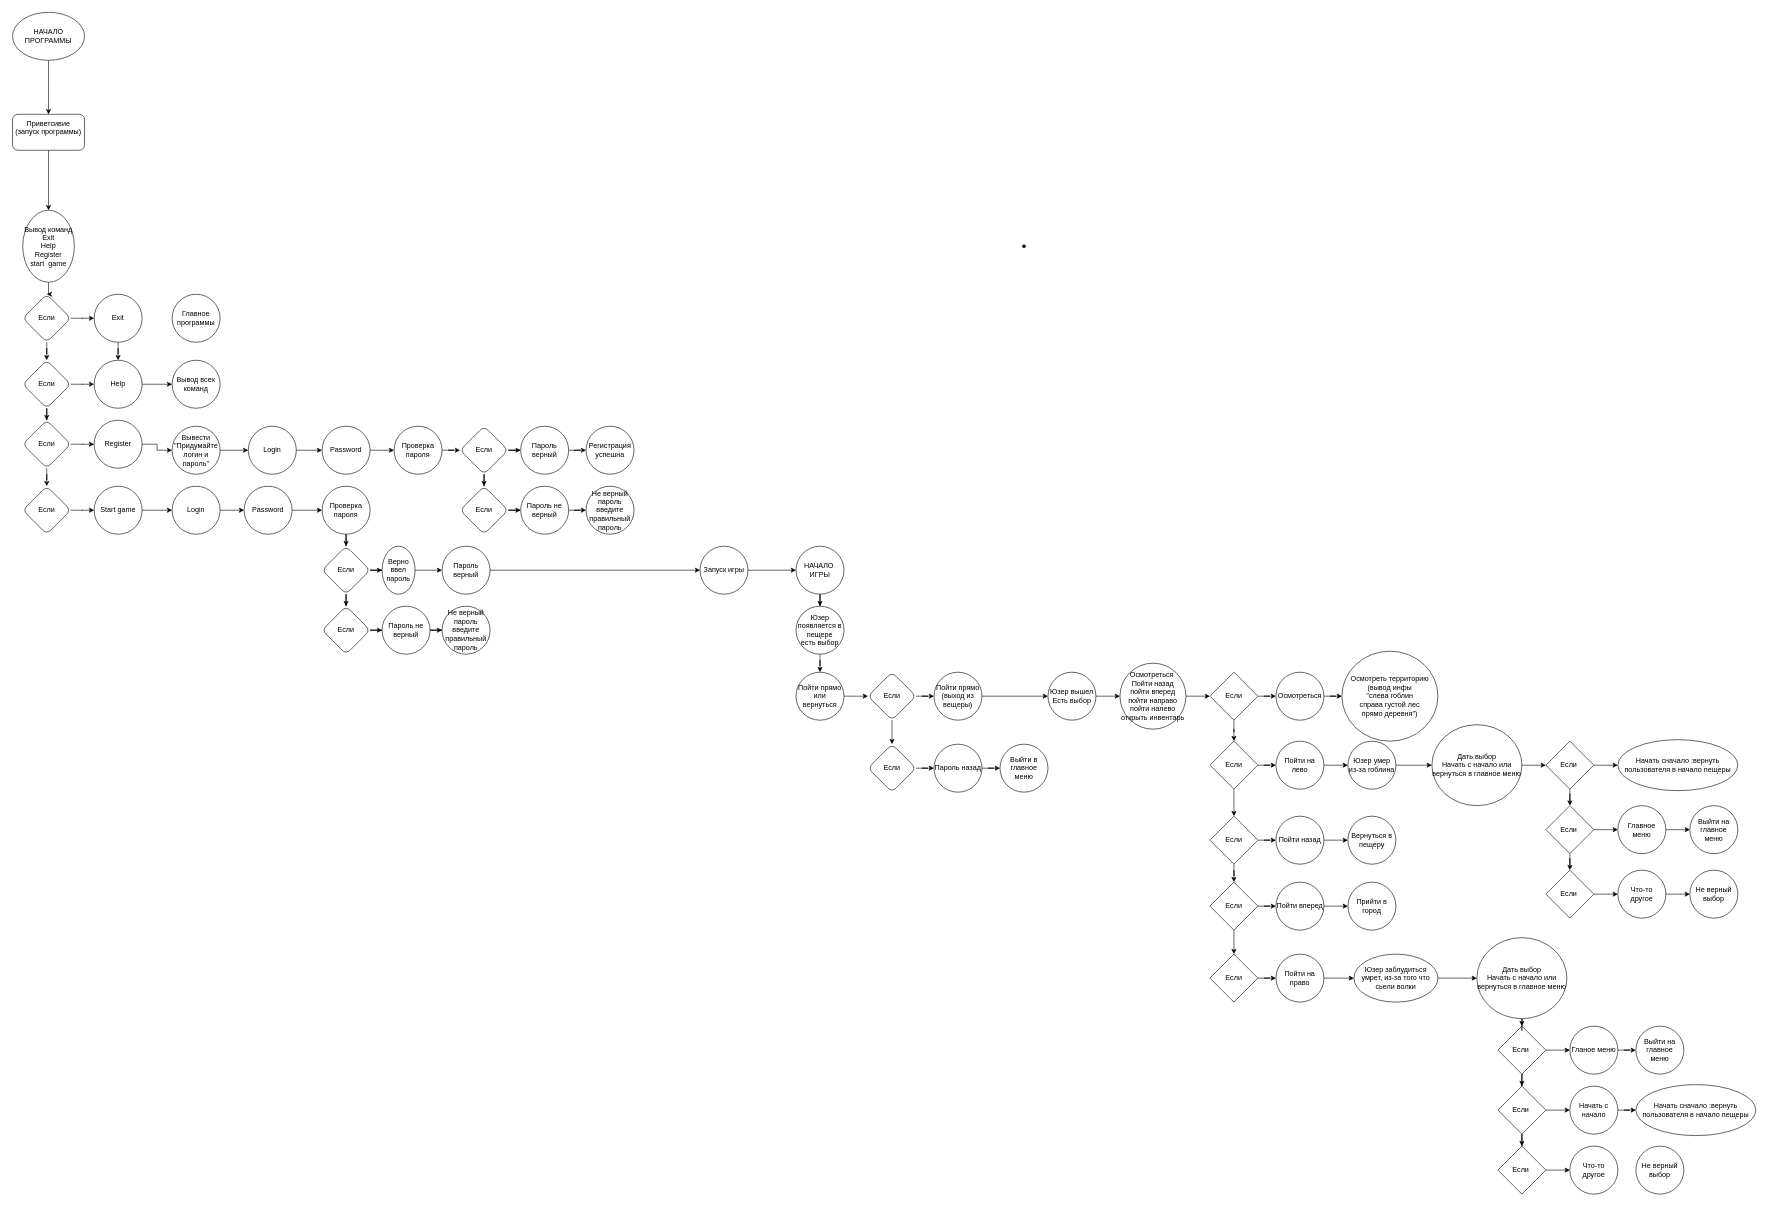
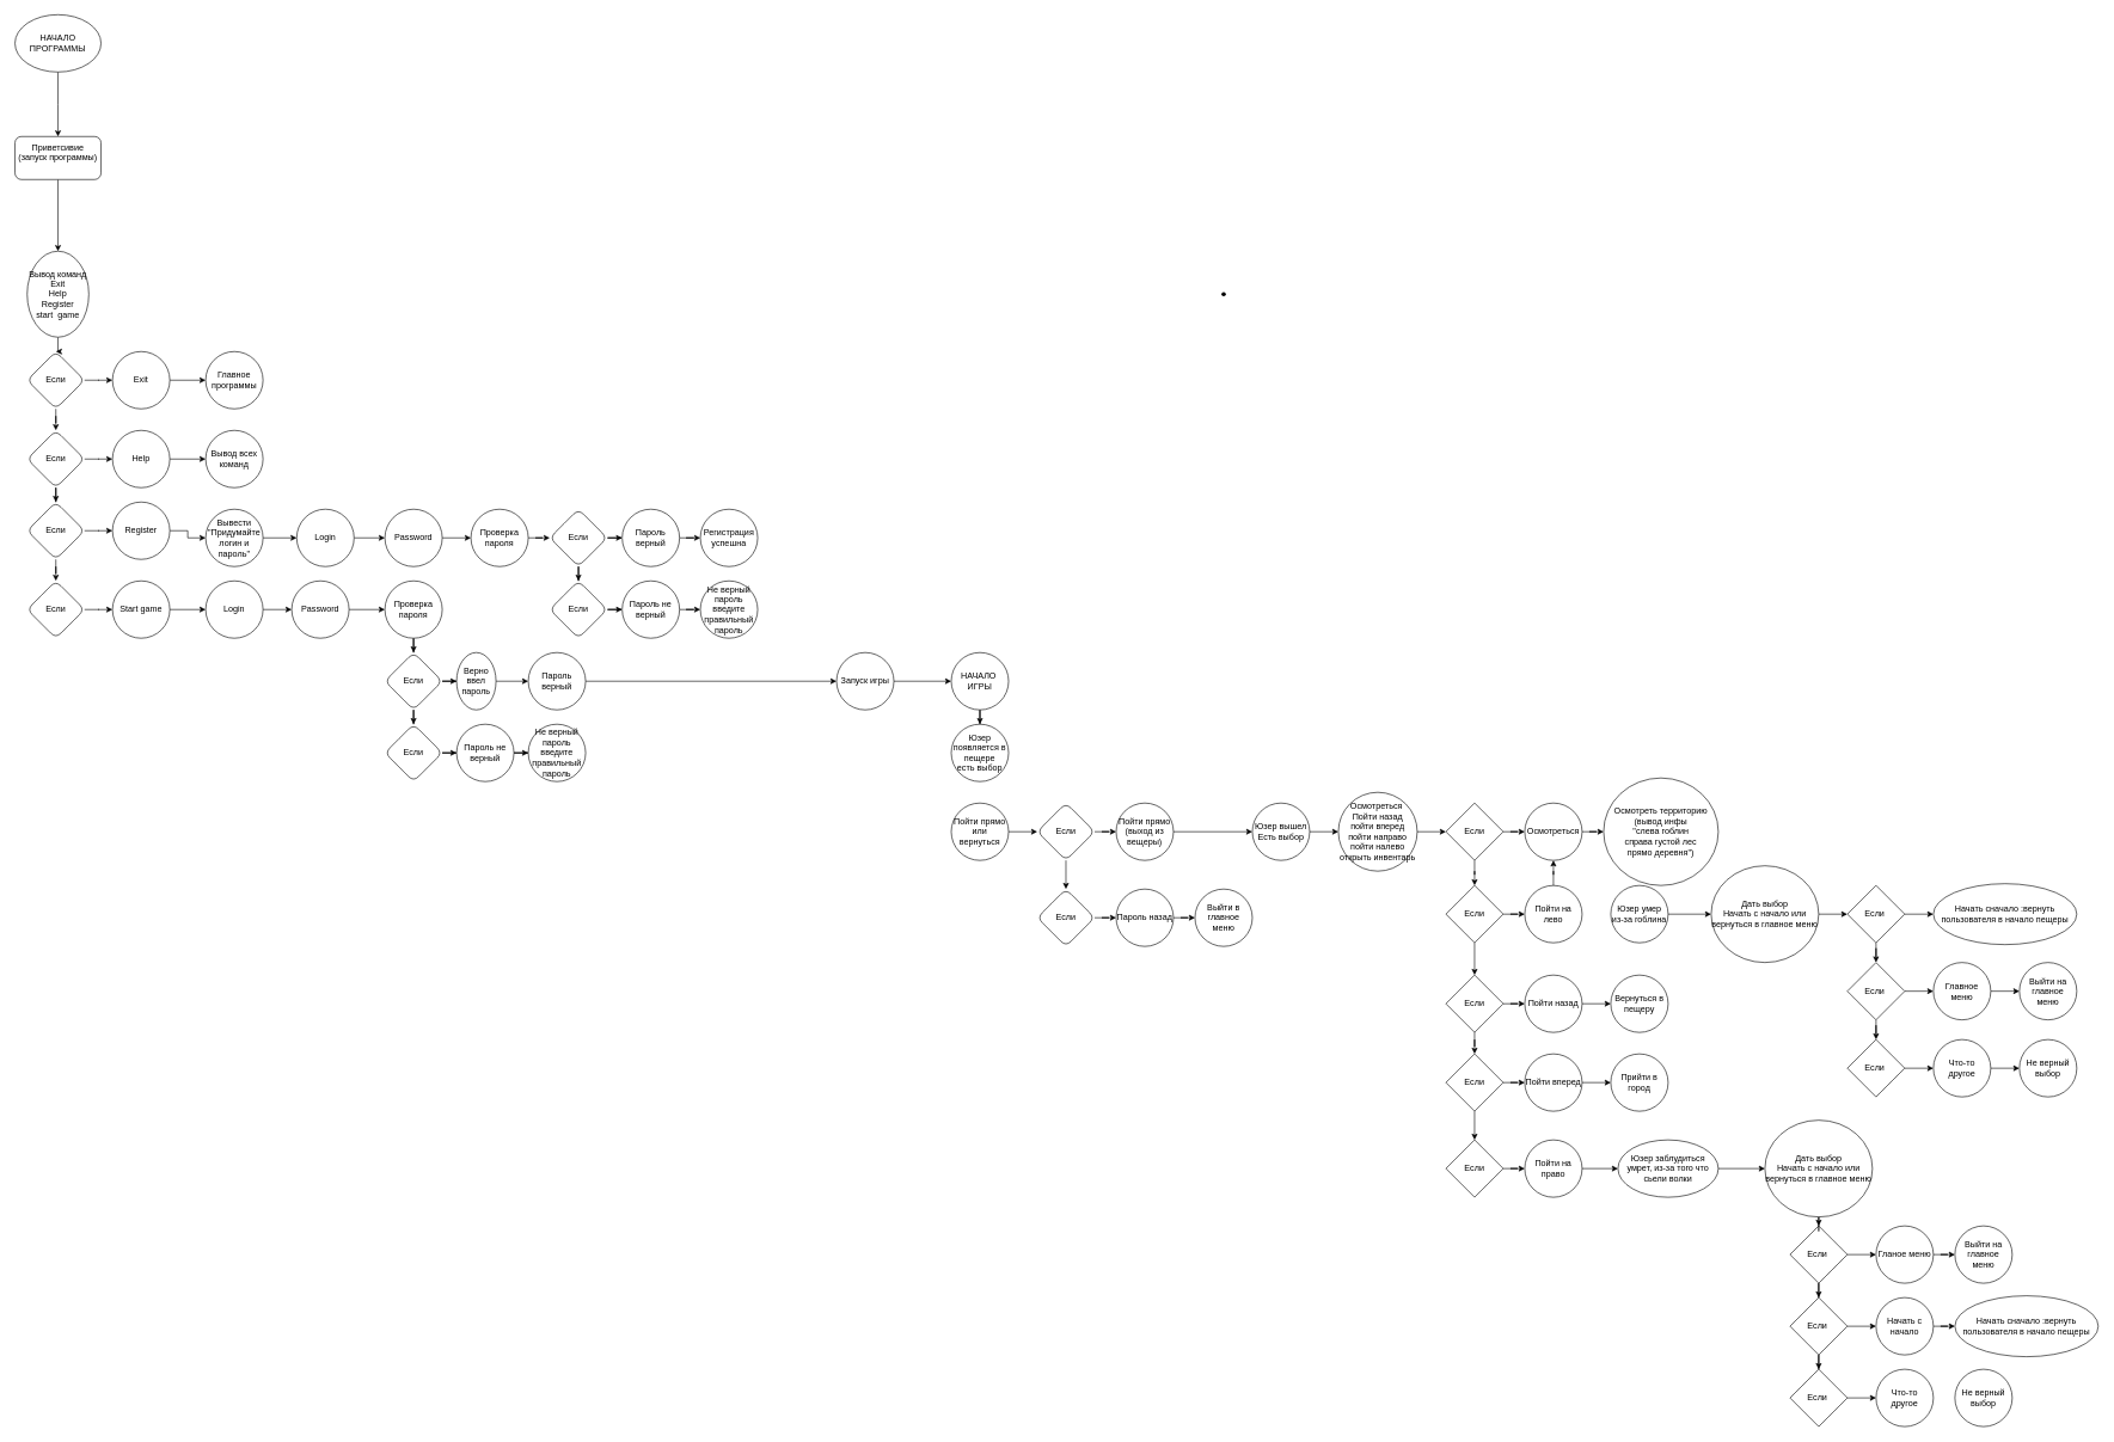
- <mxCell id="11" value="" style="edgeStyle=orthogonalEdgeStyle;rounded=0;orthogonalLoop=1;jettySize=auto;html=1;" edge="1" parent="1" source="12" target="17"><mxGeometry relative="1" as="geometry" /></mxCell>
+ <mxCell id="11" value="" style="edgeStyle=orthogonalEdgeStyle;rounded=0;orthogonalLoop=1;jettySize=auto;html=1;" edge="1" parent="1" source="12" target="50"><mxGeometry relative="1" as="geometry" /></mxCell>
- <mxCell id="70" value="" style="edgeStyle=orthogonalEdgeStyle;rounded=0;orthogonalLoop=1;jettySize=auto;html=1;" edge="1" parent="1" source="71" target="73"><mxGeometry relative="1" as="geometry" /></mxCell>
- <mxCell id="98" value="" style="edgeStyle=orthogonalEdgeStyle;rounded=0;orthogonalLoop=1;jettySize=auto;html=1;" edge="1" parent="1" source="99" target="101"><mxGeometry relative="1" as="geometry" /></mxCell>
+ <mxCell id="98" value="" style="edgeStyle=orthogonalEdgeStyle;rounded=0;orthogonalLoop=1;jettySize=auto;html=1;" edge="1" parent="1" source="99" target="93"><mxGeometry relative="1" as="geometry" /></mxCell>
